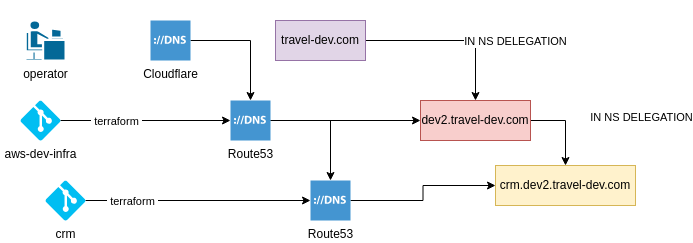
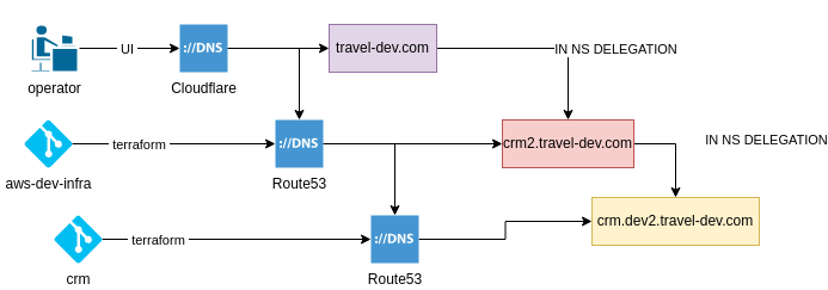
+ <mxCell id="23" style="edgeStyle=orthogonalEdgeStyle;rounded=0;orthogonalLoop=1;jettySize=auto;html=1;" edge="1" parent="1" source="25" target="7"><mxGeometry relative="1" as="geometry" /></mxCell>
+ <mxCell id="24" value="&amp;nbsp;UI&amp;nbsp;" style="edgeLabel;html=1;align=center;verticalAlign=middle;resizable=0;points=[];" vertex="1" connectable="0" parent="23"><mxGeometry x="0.059" y="-4" relative="1" as="geometry"><mxPoint x="-5" y="-4" as="offset" /></mxGeometry></mxCell>
+ <mxCell id="6" style="edgeStyle=orthogonalEdgeStyle;rounded=0;orthogonalLoop=1;jettySize=auto;html=1;entryX=0;entryY=0.5;entryDx=0;entryDy=0;" edge="1" parent="1" source="7" target="4"><mxGeometry relative="1" as="geometry" /></mxCell>
- <mxCell id="13" value="dev2.travel-dev.com" style="text;html=1;strokeColor=#b85450;fillColor=#f8cecc;align=center;verticalAlign=middle;whiteSpace=wrap;rounded=0;" vertex="1" parent="1"><mxGeometry x="420" y="100" width="110" height="40" as="geometry" /></mxCell>
+ <mxCell id="13" value="crm2.travel-dev.com" style="text;html=1;strokeColor=#b85450;fillColor=#f8cecc;align=center;verticalAlign=middle;whiteSpace=wrap;rounded=0;" vertex="1" parent="1"><mxGeometry x="420" y="100" width="110" height="40" as="geometry" /></mxCell>
